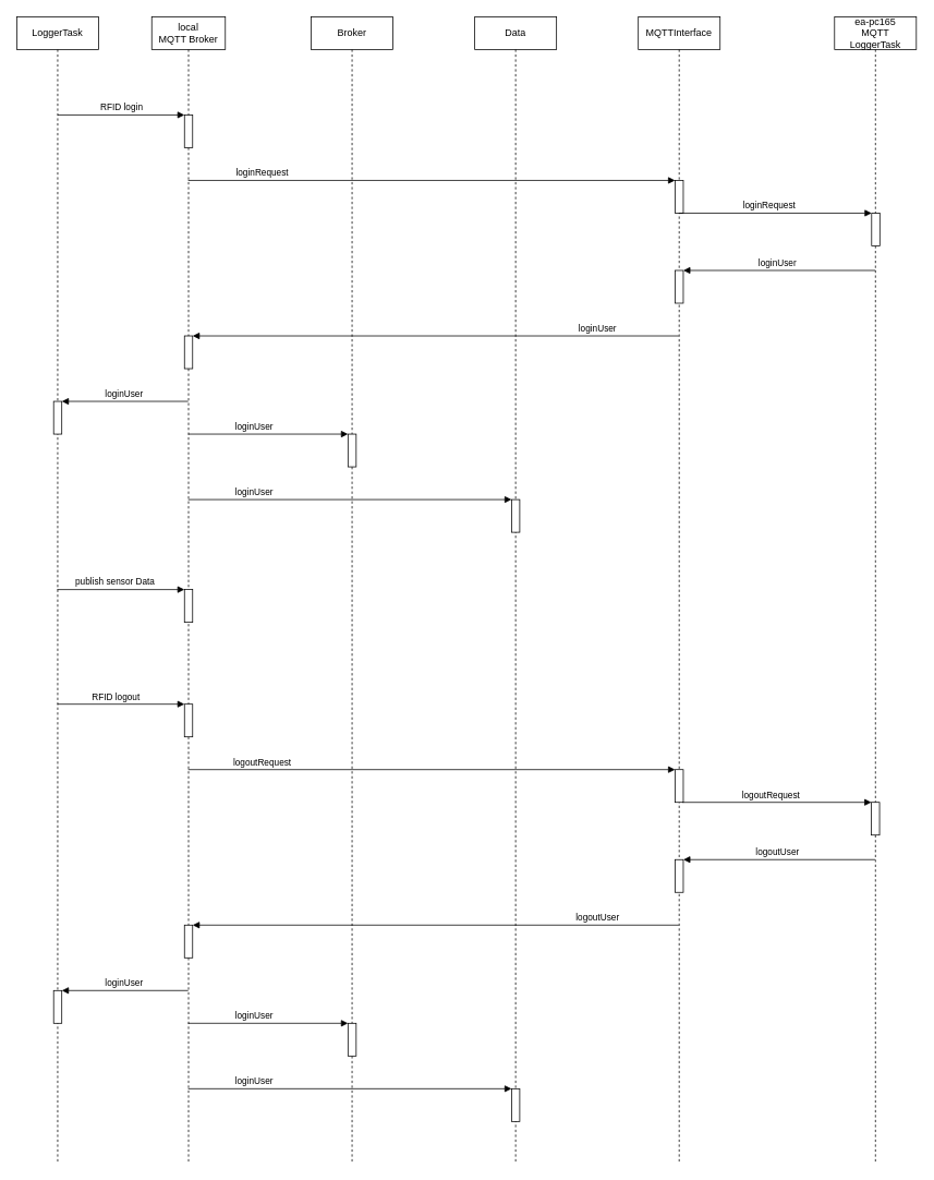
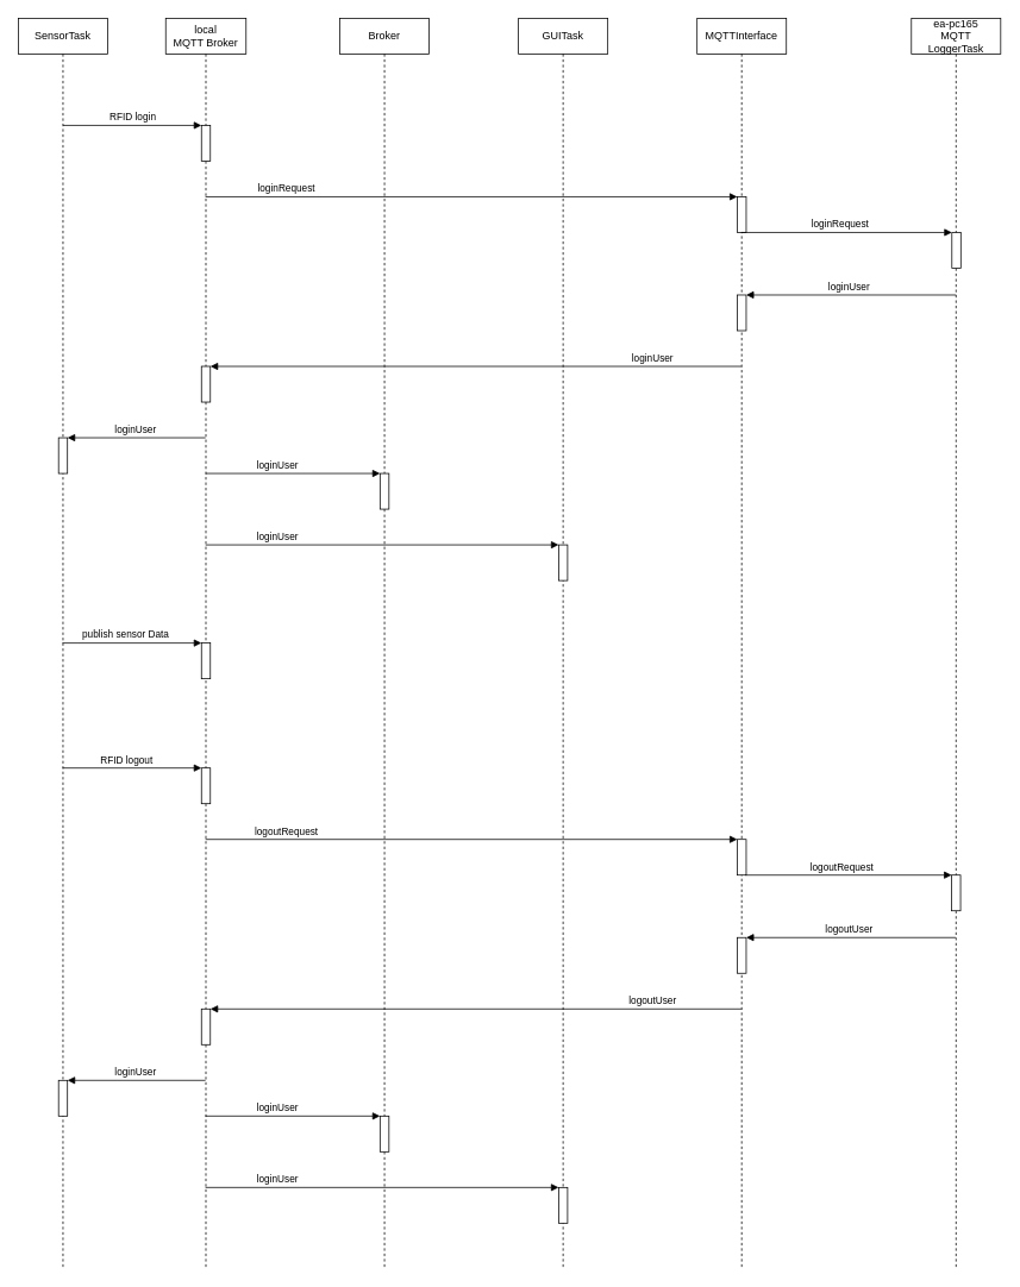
- <mxCell id="2" value="LoggerTask" style="shape=umlLifeline;perimeter=lifelinePerimeter;whiteSpace=wrap;html=1;container=1;collapsible=0;recursiveResize=0;outlineConnect=0;" parent="1" vertex="1"><mxGeometry x="20" y="20" width="100" height="1400" as="geometry" /></mxCell>
+ <mxCell id="2" value="SensorTask" style="shape=umlLifeline;perimeter=lifelinePerimeter;whiteSpace=wrap;html=1;container=1;collapsible=0;recursiveResize=0;outlineConnect=0;" parent="1" vertex="1"><mxGeometry x="20" y="20" width="100" height="1400" as="geometry" /></mxCell>
- <mxCell id="13" value="Data" style="shape=umlLifeline;perimeter=lifelinePerimeter;whiteSpace=wrap;html=1;container=1;collapsible=0;recursiveResize=0;outlineConnect=0;" parent="1" vertex="1"><mxGeometry x="580" y="20" width="100" height="1400" as="geometry" /></mxCell>
+ <mxCell id="13" value="GUITask" style="shape=umlLifeline;perimeter=lifelinePerimeter;whiteSpace=wrap;html=1;container=1;collapsible=0;recursiveResize=0;outlineConnect=0;" parent="1" vertex="1"><mxGeometry x="580" y="20" width="100" height="1400" as="geometry" /></mxCell>
